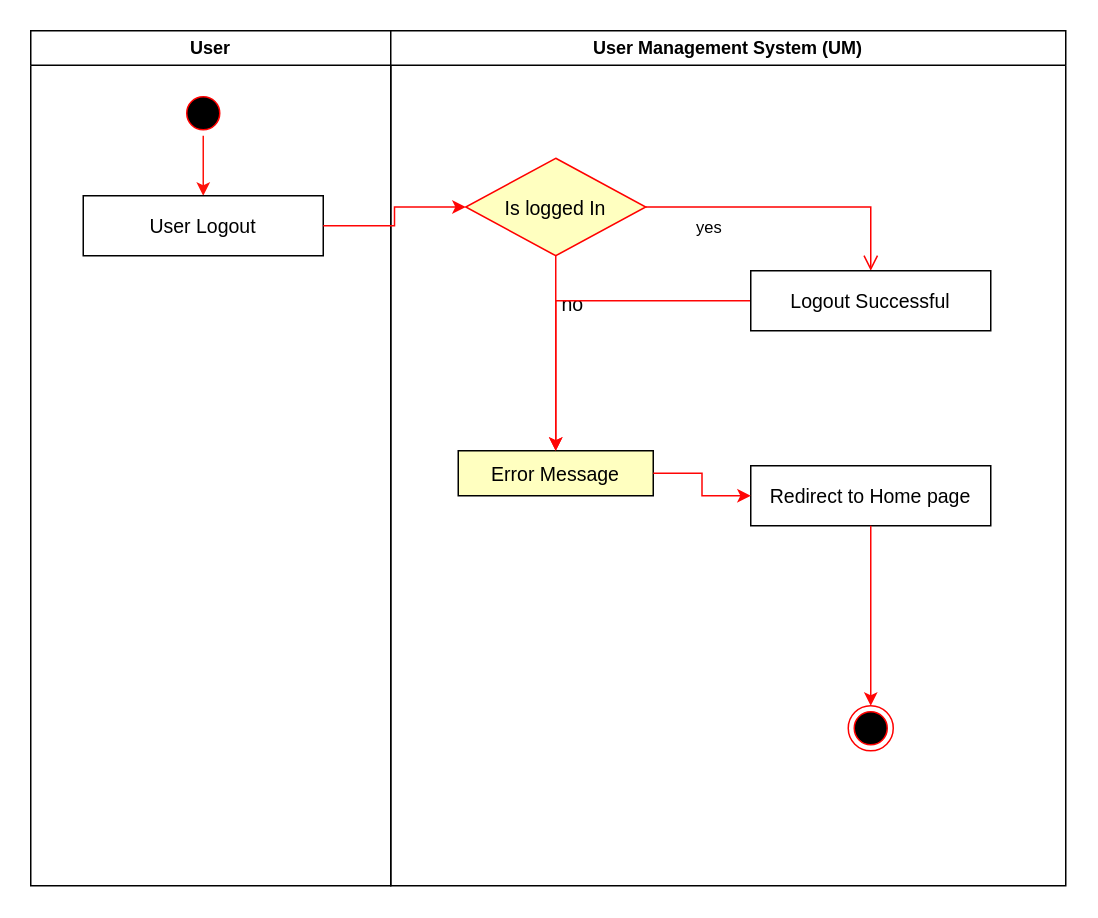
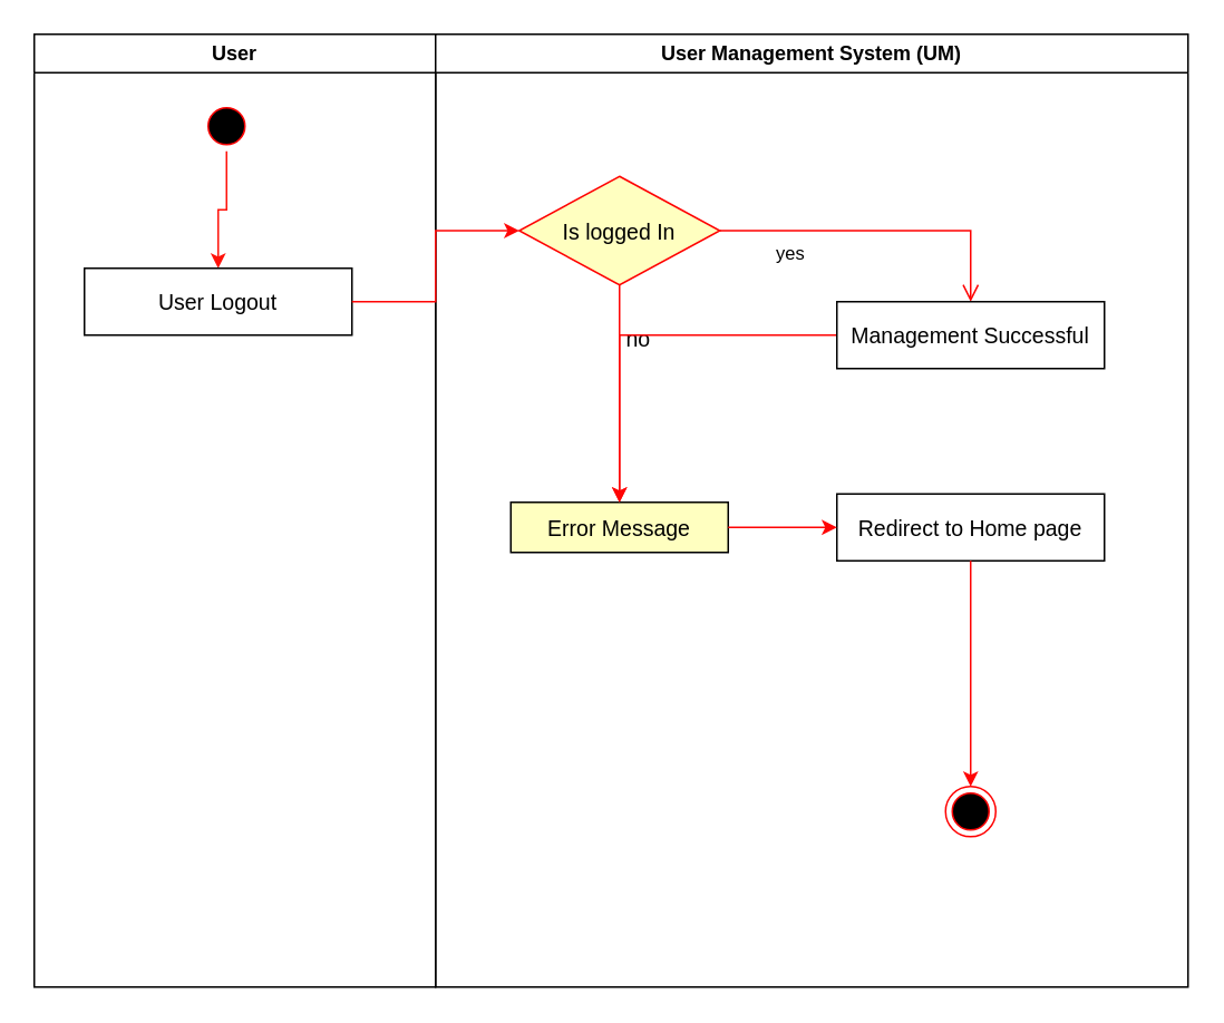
- <mxCell id="5" value="User Logout" style="fontSize=13;fontStyle=0" vertex="1" parent="2"><mxGeometry x="35" y="110" width="160" height="40" as="geometry" /></mxCell>
+ <mxCell id="5" value="User Logout" style="fontSize=13;fontStyle=0" vertex="1" parent="2"><mxGeometry x="30" y="140" width="160" height="40" as="geometry" /></mxCell>
- <mxCell id="15" value="Logout Successful" style="fontSize=13;fontStyle=0" vertex="1" parent="6"><mxGeometry x="240" y="160" width="160" height="40" as="geometry" /></mxCell>
+ <mxCell id="15" value="Management Successful" style="fontSize=13;fontStyle=0" vertex="1" parent="6"><mxGeometry x="240" y="160" width="160" height="40" as="geometry" /></mxCell>
- <mxCell id="10" value="Redirect to Home page" style="fontSize=13;fontStyle=0" vertex="1" parent="6"><mxGeometry x="240" y="290" width="160" height="40" as="geometry" /></mxCell>
+ <mxCell id="10" value="Redirect to Home page" style="fontSize=13;fontStyle=0" vertex="1" parent="6"><mxGeometry x="240" y="275" width="160" height="40" as="geometry" /></mxCell>
